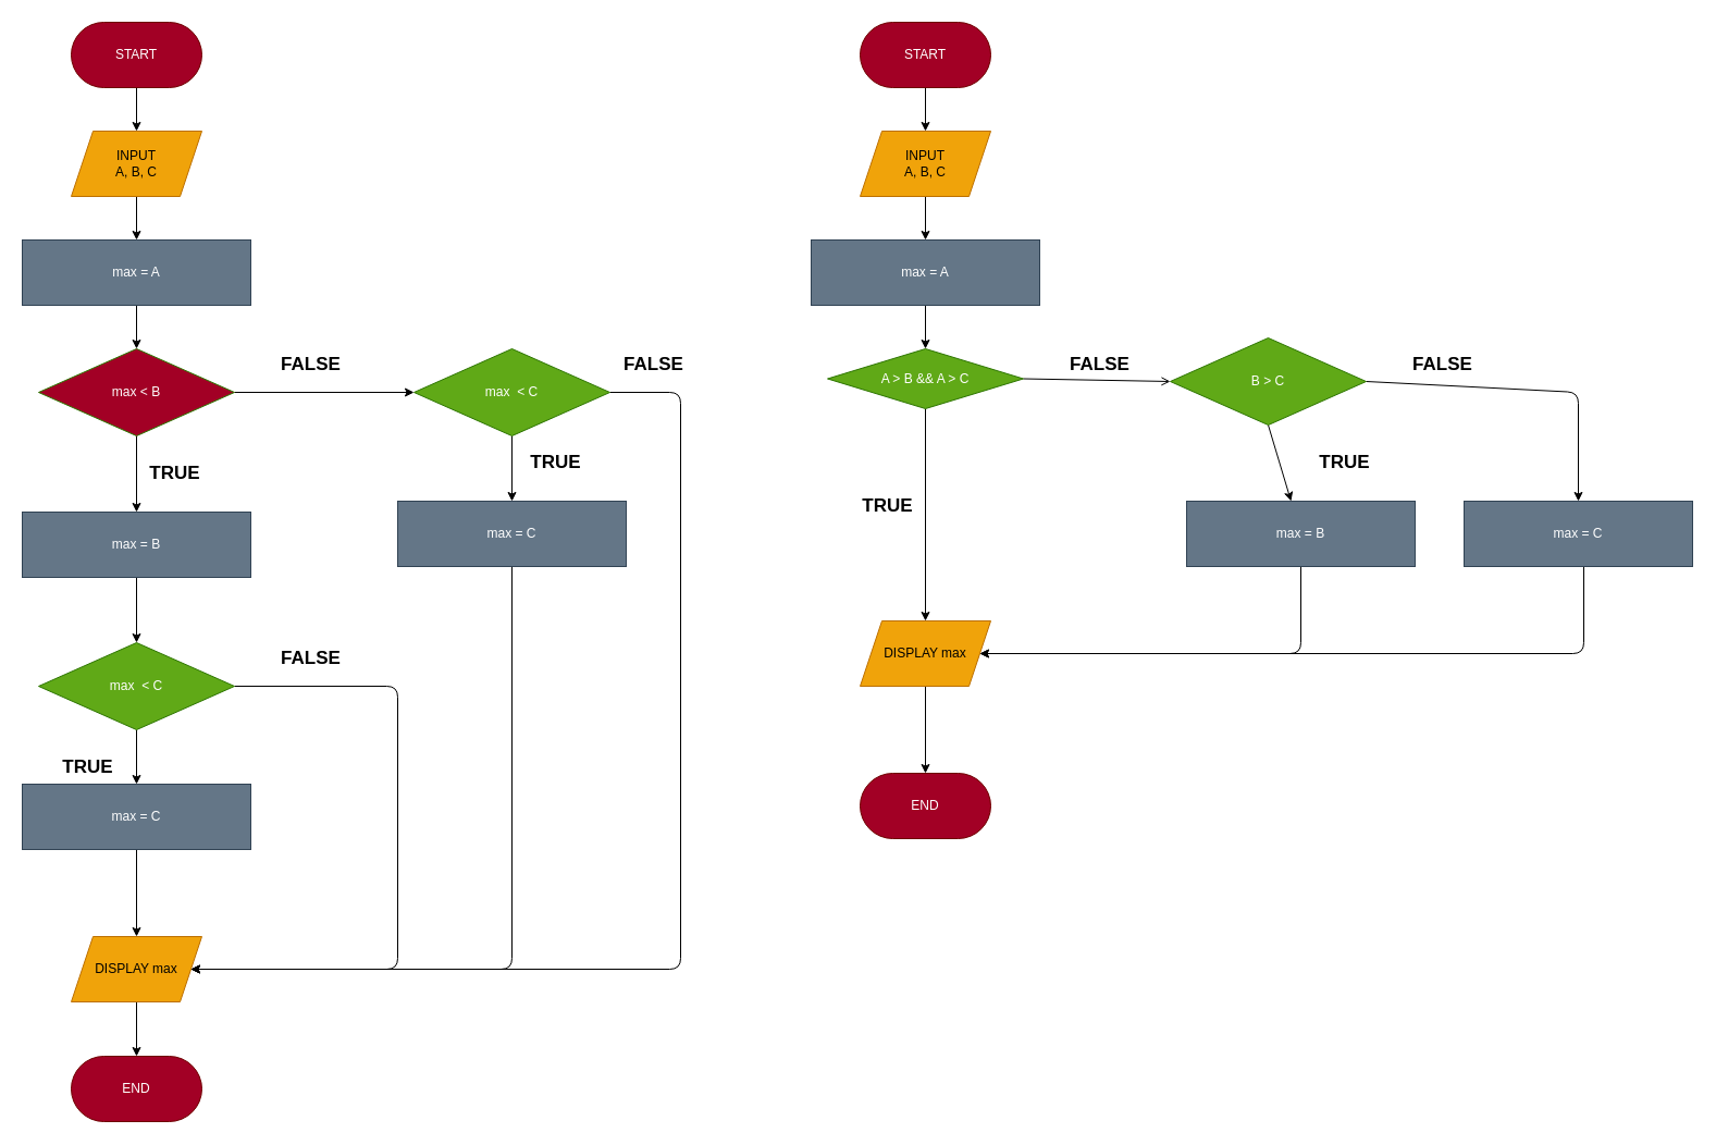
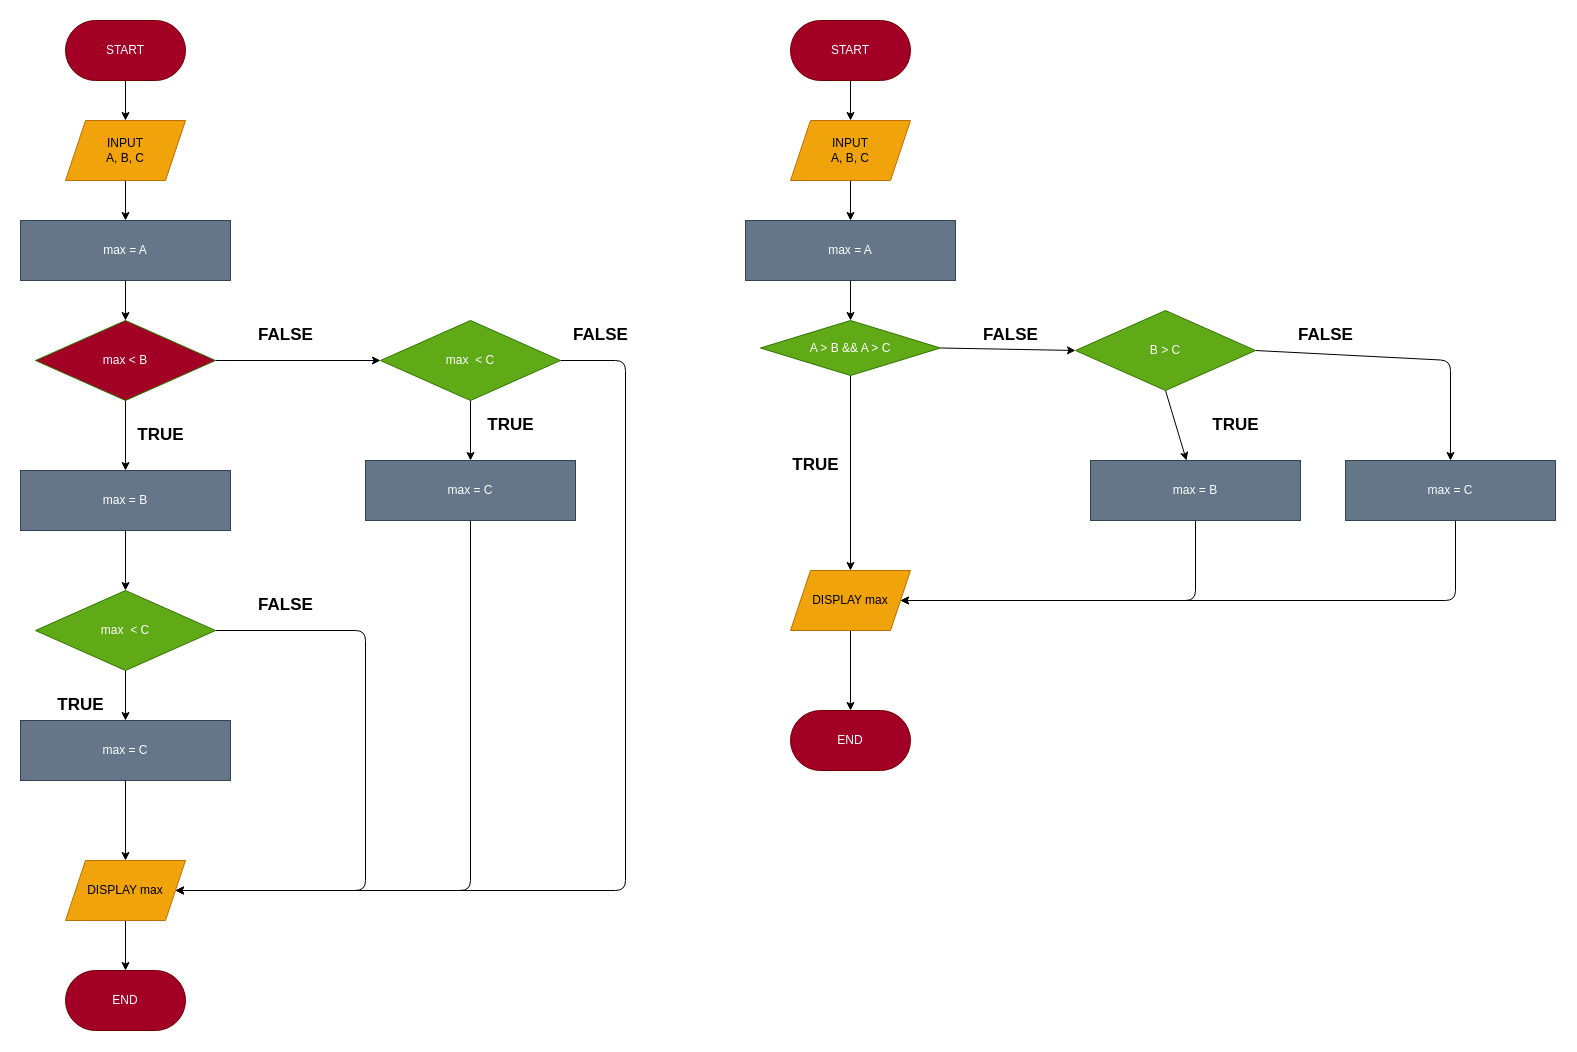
- <mxCell id="42" style="edgeStyle=none;html=1;exitX=1;exitY=0.5;exitDx=0;exitDy=0;entryX=0;entryY=0.5;entryDx=0;entryDy=0;fontSize=17;endArrow=open;" edge="1" source="43" target="47" parent="1"><mxGeometry relative="1" as="geometry" /></mxCell>
+ <mxCell id="42" style="edgeStyle=none;html=1;exitX=1;exitY=0.5;exitDx=0;exitDy=0;entryX=0;entryY=0.5;entryDx=0;entryDy=0;fontSize=17;" edge="1" source="43" target="47" parent="1"><mxGeometry relative="1" as="geometry" /></mxCell>
